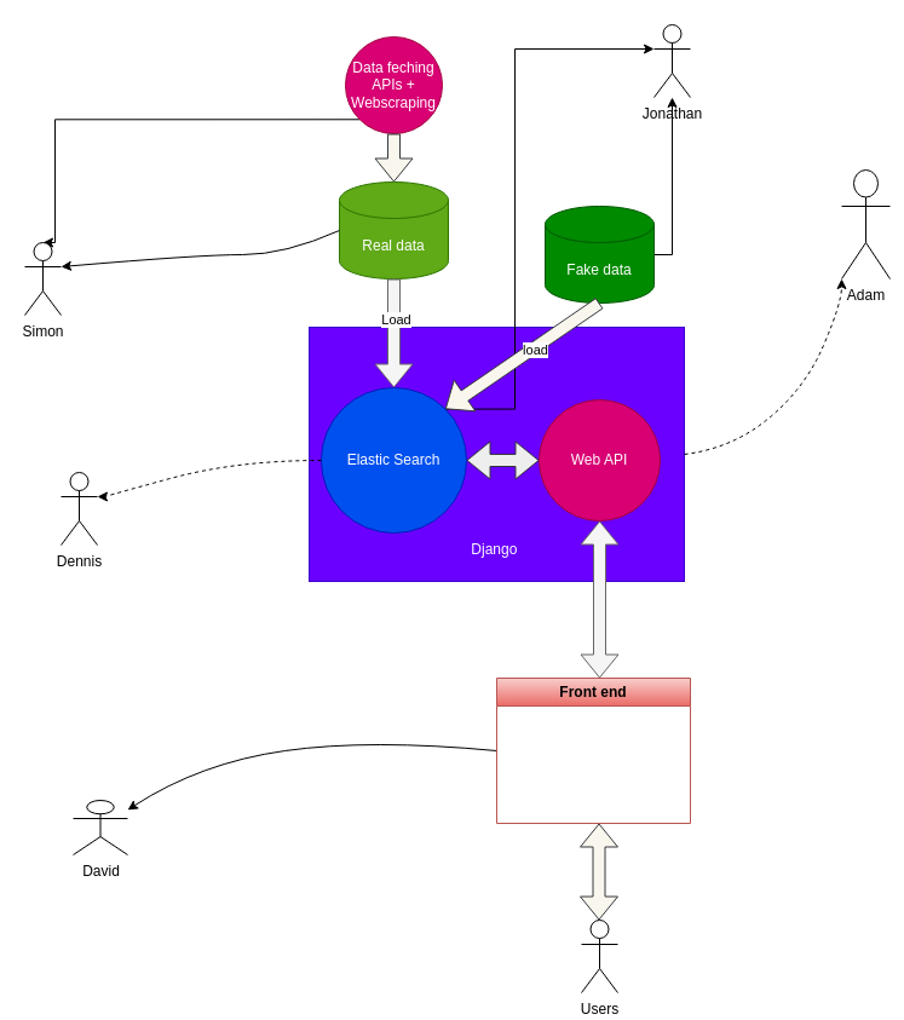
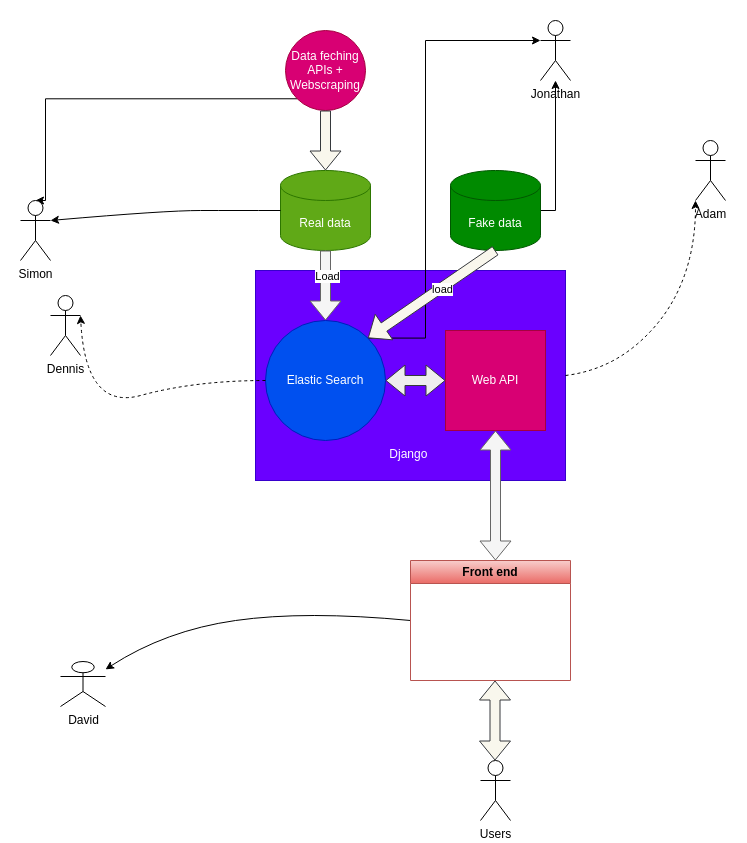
- <mxCell id="23" value="Adam" style="shape=umlActor;verticalLabelPosition=bottom;verticalAlign=top;html=1;outlineConnect=0;" parent="1" vertex="1"><mxGeometry x="695" y="140" width="40" height="90" as="geometry" /></mxCell>
+ <mxCell id="23" value="Adam" style="shape=umlActor;verticalLabelPosition=bottom;verticalAlign=top;html=1;outlineConnect=0;" parent="1" vertex="1"><mxGeometry x="695" y="140" width="30" height="60" as="geometry" /></mxCell>
- <mxCell id="7" value="Real data" style="shape=cylinder3;whiteSpace=wrap;html=1;boundedLbl=1;backgroundOutline=1;size=15;fillColor=#60a917;fontColor=#ffffff;strokeColor=#2D7600;" parent="1" vertex="1"><mxGeometry x="280" y="150" width="90" height="80" as="geometry" /></mxCell>
+ <mxCell id="7" value="Real data" style="shape=cylinder3;whiteSpace=wrap;html=1;boundedLbl=1;backgroundOutline=1;size=15;fillColor=#60a917;fontColor=#ffffff;strokeColor=#2D7600;" parent="1" vertex="1"><mxGeometry x="280" y="170" width="90" height="80" as="geometry" /></mxCell>
- <mxCell id="5" value="Web API" style="ellipse;whiteSpace=wrap;html=1;aspect=fixed;fillColor=#d80073;fontColor=#ffffff;strokeColor=#A50040;" parent="1" vertex="1"><mxGeometry x="445" y="330" width="100" height="100" as="geometry" /></mxCell>
+ <mxCell id="5" value="Web API" style="whiteSpace=wrap;html=1;aspect=fixed;fillColor=#d80073;fontColor=#ffffff;strokeColor=#A50040;rounded=0;" parent="1" vertex="1"><mxGeometry x="445" y="330" width="100" height="100" as="geometry" /></mxCell>
- <mxCell id="11" value="Dennis" style="shape=umlActor;verticalLabelPosition=bottom;verticalAlign=top;html=1;outlineConnect=0;" parent="1" vertex="1"><mxGeometry x="50" y="390" width="30" height="60" as="geometry" /></mxCell>
+ <mxCell id="11" value="Dennis" style="shape=umlActor;verticalLabelPosition=bottom;verticalAlign=top;html=1;outlineConnect=0;" parent="1" vertex="1"><mxGeometry x="50" y="295" width="30" height="60" as="geometry" /></mxCell>
